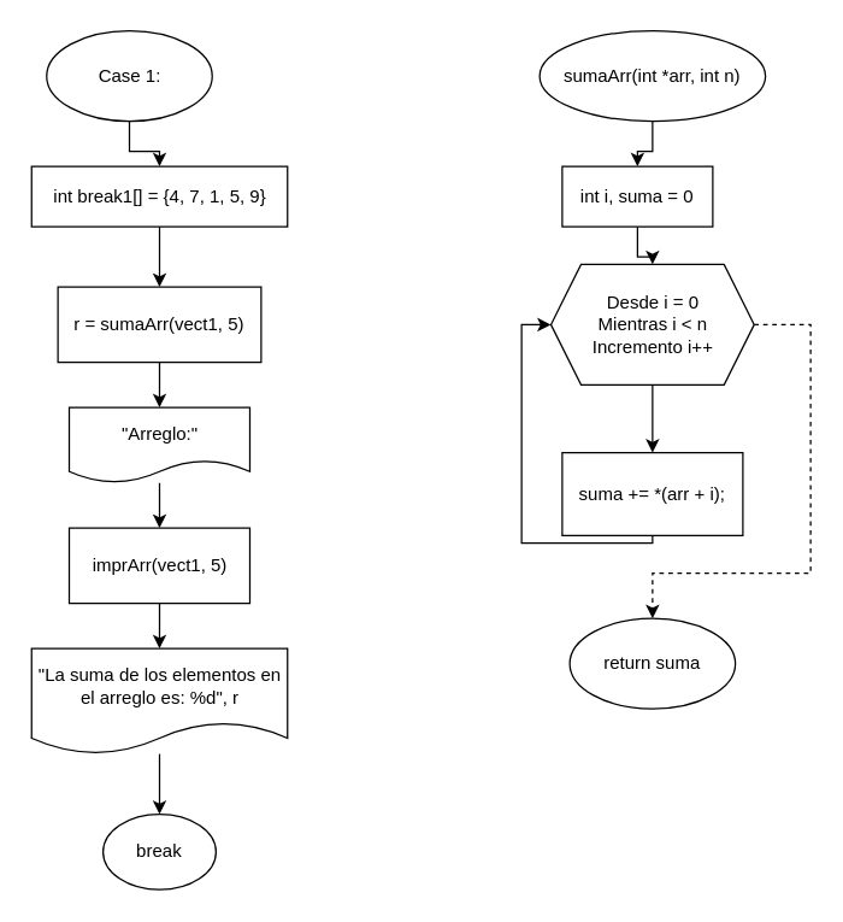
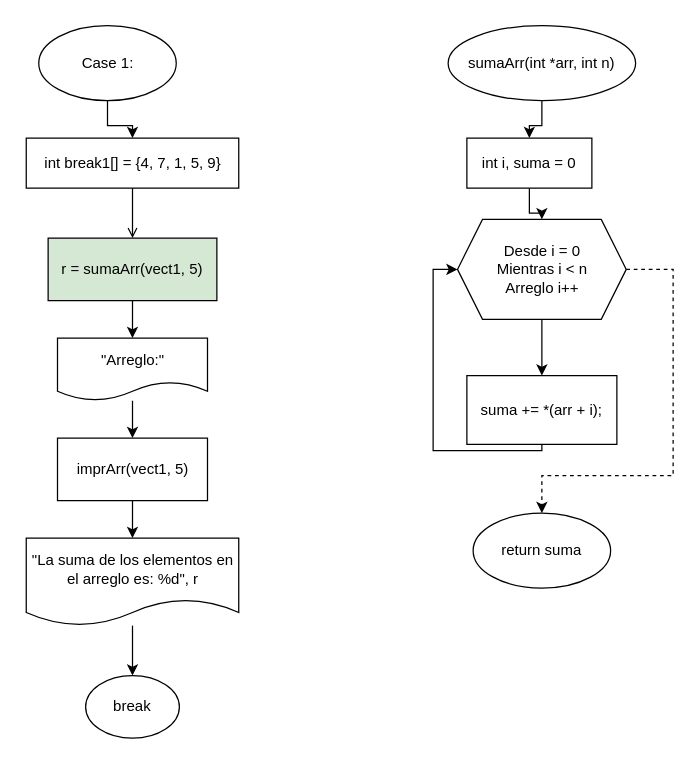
- <mxCell id="15" style="edgeStyle=orthogonalEdgeStyle;rounded=0;orthogonalLoop=1;jettySize=auto;html=1;entryX=0.5;entryY=0;entryDx=0;entryDy=0;" edge="1" parent="1" source="16" target="7"><mxGeometry relative="1" as="geometry" /></mxCell>
+ <mxCell id="15" style="edgeStyle=orthogonalEdgeStyle;rounded=0;orthogonalLoop=1;jettySize=auto;html=1;entryX=0.5;entryY=0;entryDx=0;entryDy=0;endArrow=open;" edge="1" parent="1" source="16" target="7"><mxGeometry relative="1" as="geometry" /></mxCell>
- <mxCell id="7" value="r = sumaArr(vect1, 5)" style="rounded=0;whiteSpace=wrap;html=1;" vertex="1" parent="1"><mxGeometry x="38" y="190" width="135" height="50" as="geometry" /></mxCell>
+ <mxCell id="7" value="r = sumaArr(vect1, 5)" style="rounded=0;whiteSpace=wrap;html=1;fillColor=#d5e8d4;" vertex="1" parent="1"><mxGeometry x="38" y="190" width="135" height="50" as="geometry" /></mxCell>
- <mxCell id="21" value="Desde i = 0&lt;br&gt;Mientras i &amp;lt; n&lt;br&gt;Incremento i++" style="shape=hexagon;perimeter=hexagonPerimeter2;whiteSpace=wrap;html=1;fixedSize=1;" vertex="1" parent="1"><mxGeometry x="365.5" y="175" width="135" height="80" as="geometry" /></mxCell>
+ <mxCell id="21" value="Desde i = 0&lt;br&gt;Mientras i &amp;lt; n&lt;br&gt;Arreglo i++" style="shape=hexagon;perimeter=hexagonPerimeter2;whiteSpace=wrap;html=1;fixedSize=1;" vertex="1" parent="1"><mxGeometry x="365.5" y="175" width="135" height="80" as="geometry" /></mxCell>
